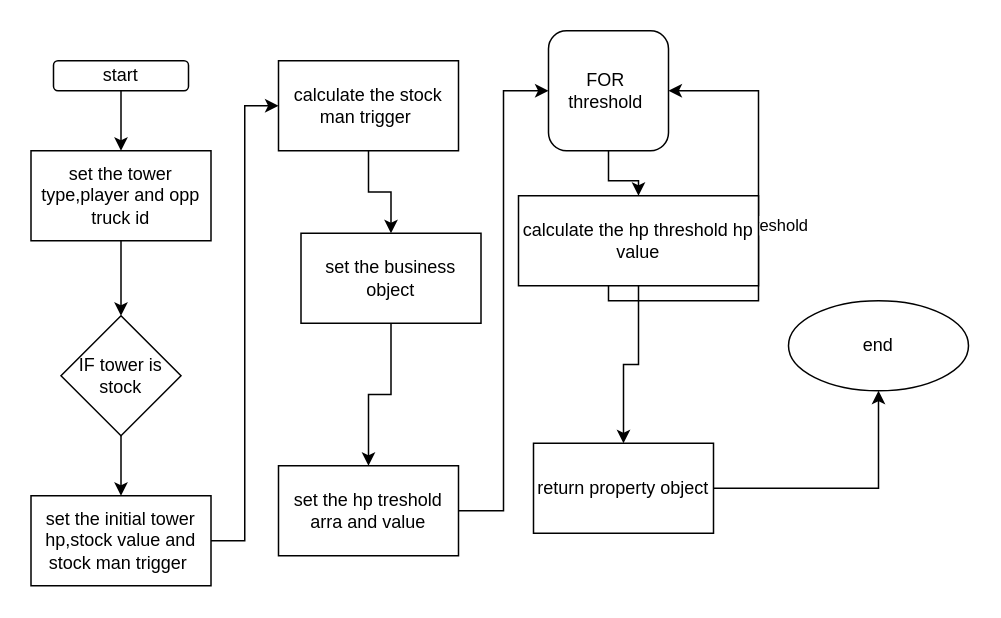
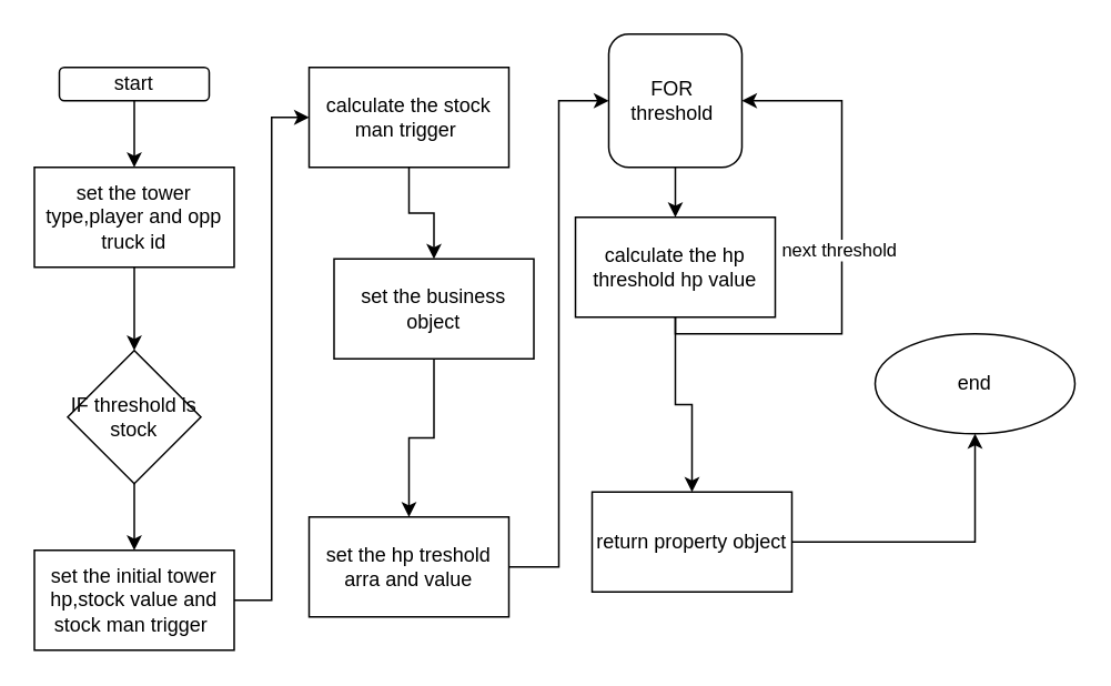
- <mxCell id="21" value="calculate the hp threshold hp value" style="rounded=0;whiteSpace=wrap;html=1;" vertex="1" parent="1"><mxGeometry x="345" y="130" width="160" height="60" as="geometry" /></mxCell>
+ <mxCell id="21" value="calculate the hp threshold hp value" style="rounded=0;whiteSpace=wrap;html=1;" vertex="1" parent="1"><mxGeometry x="345" y="130" width="120" height="60" as="geometry" /></mxCell>
- <mxCell id="7" value="IF tower is stock" style="rhombus;whiteSpace=wrap;html=1;rounded=0;" vertex="1" parent="1"><mxGeometry x="40" y="210" width="80" height="80" as="geometry" /></mxCell>
+ <mxCell id="7" value="IF threshold is stock" style="rhombus;whiteSpace=wrap;html=1;rounded=0;" vertex="1" parent="1"><mxGeometry x="40" y="210" width="80" height="80" as="geometry" /></mxCell>
